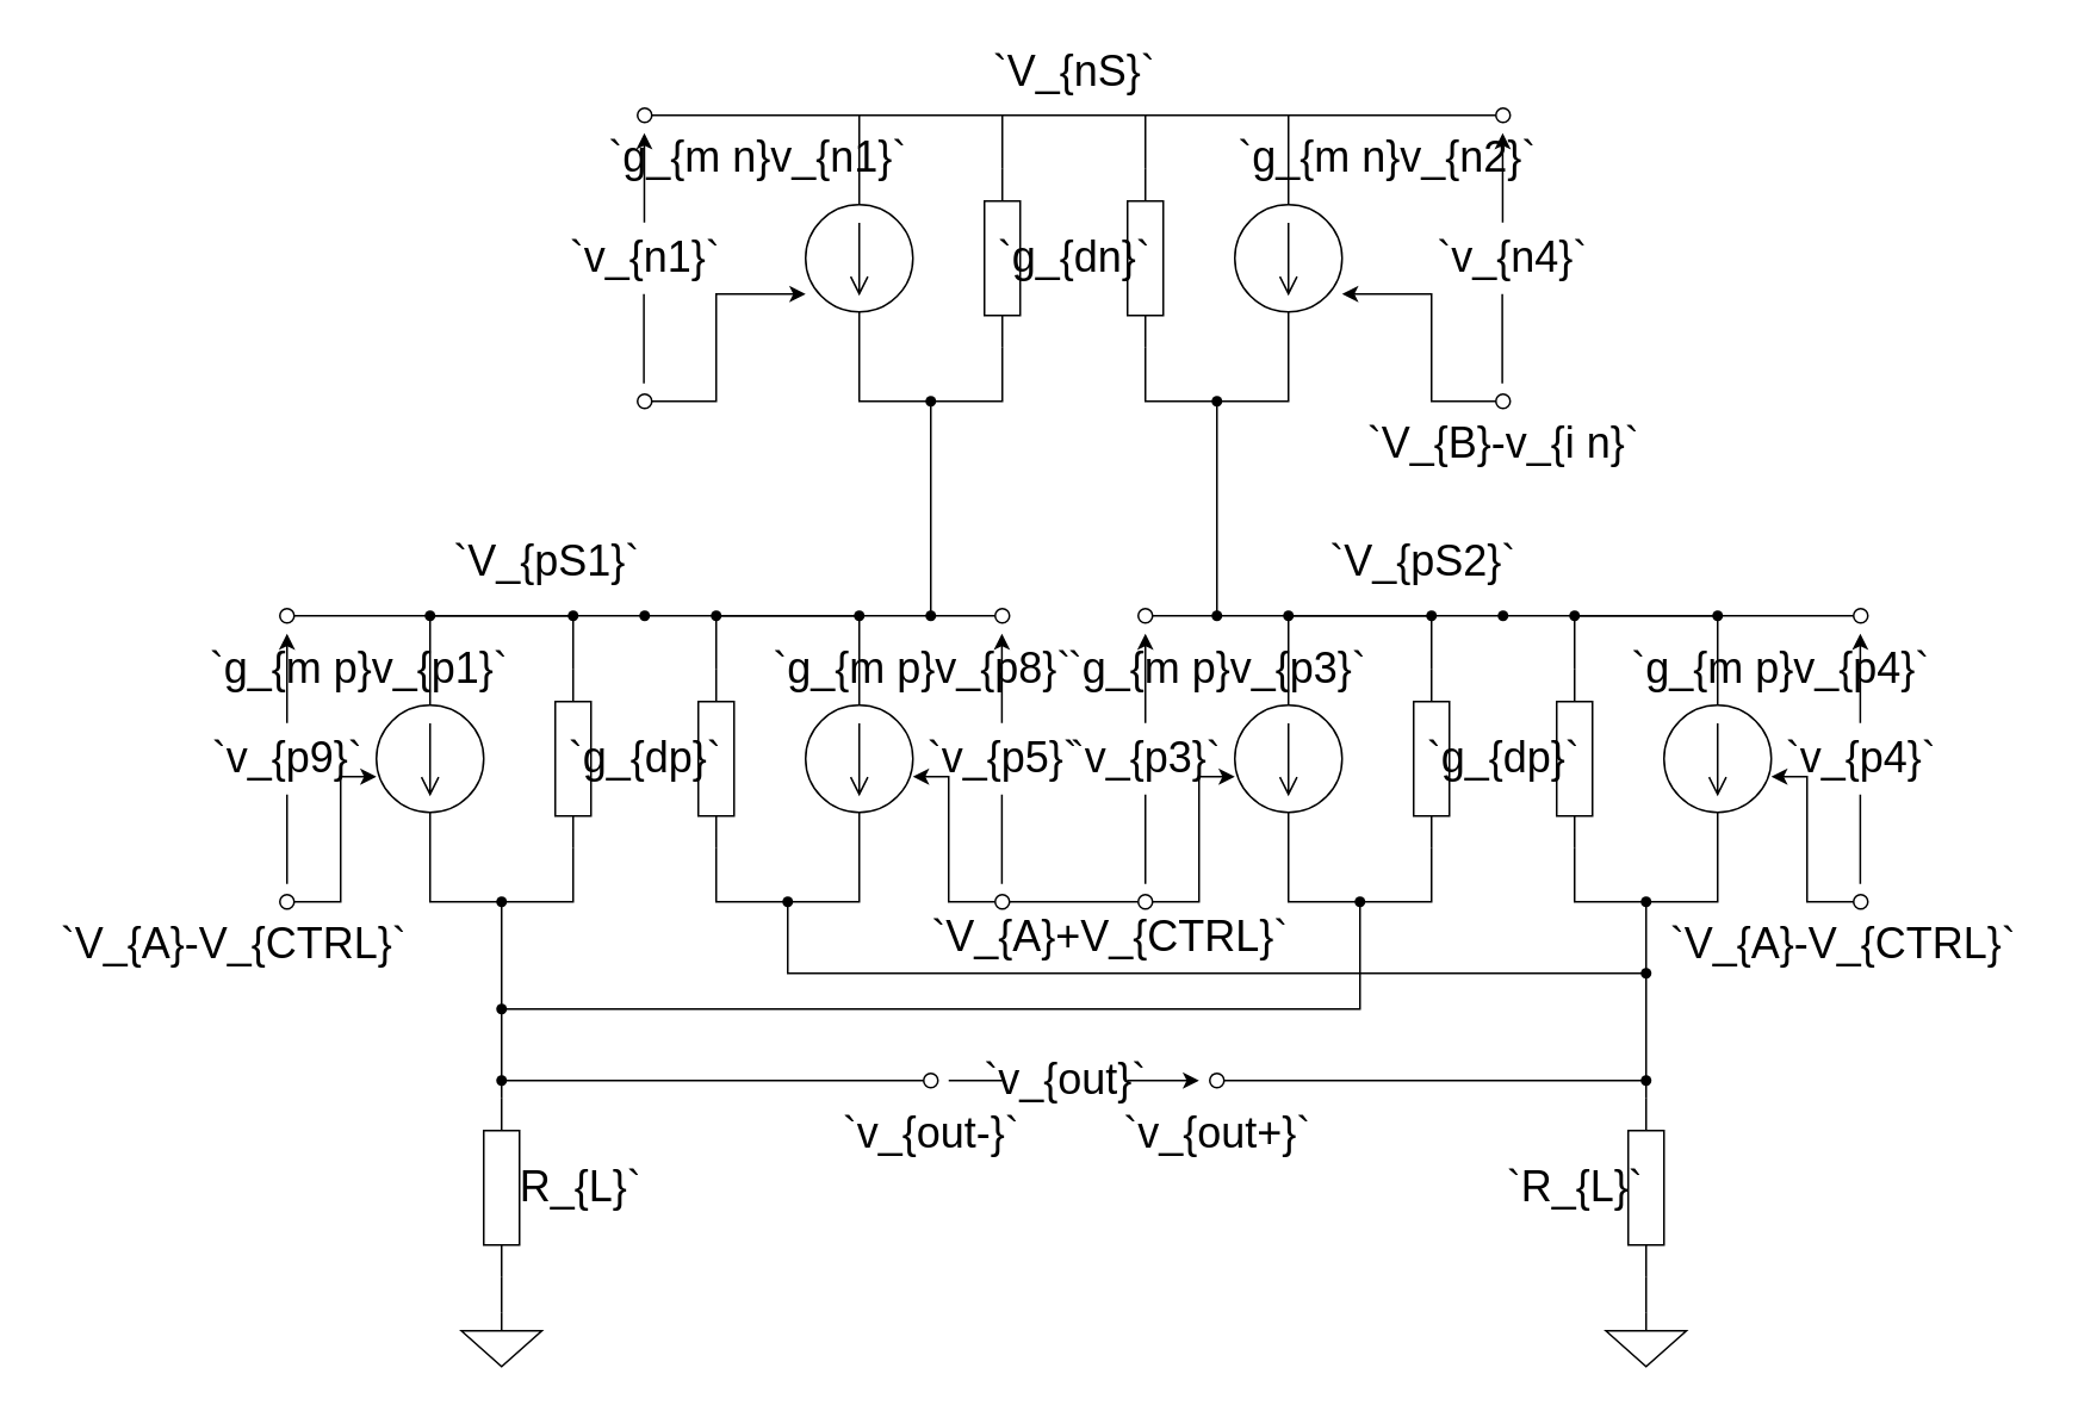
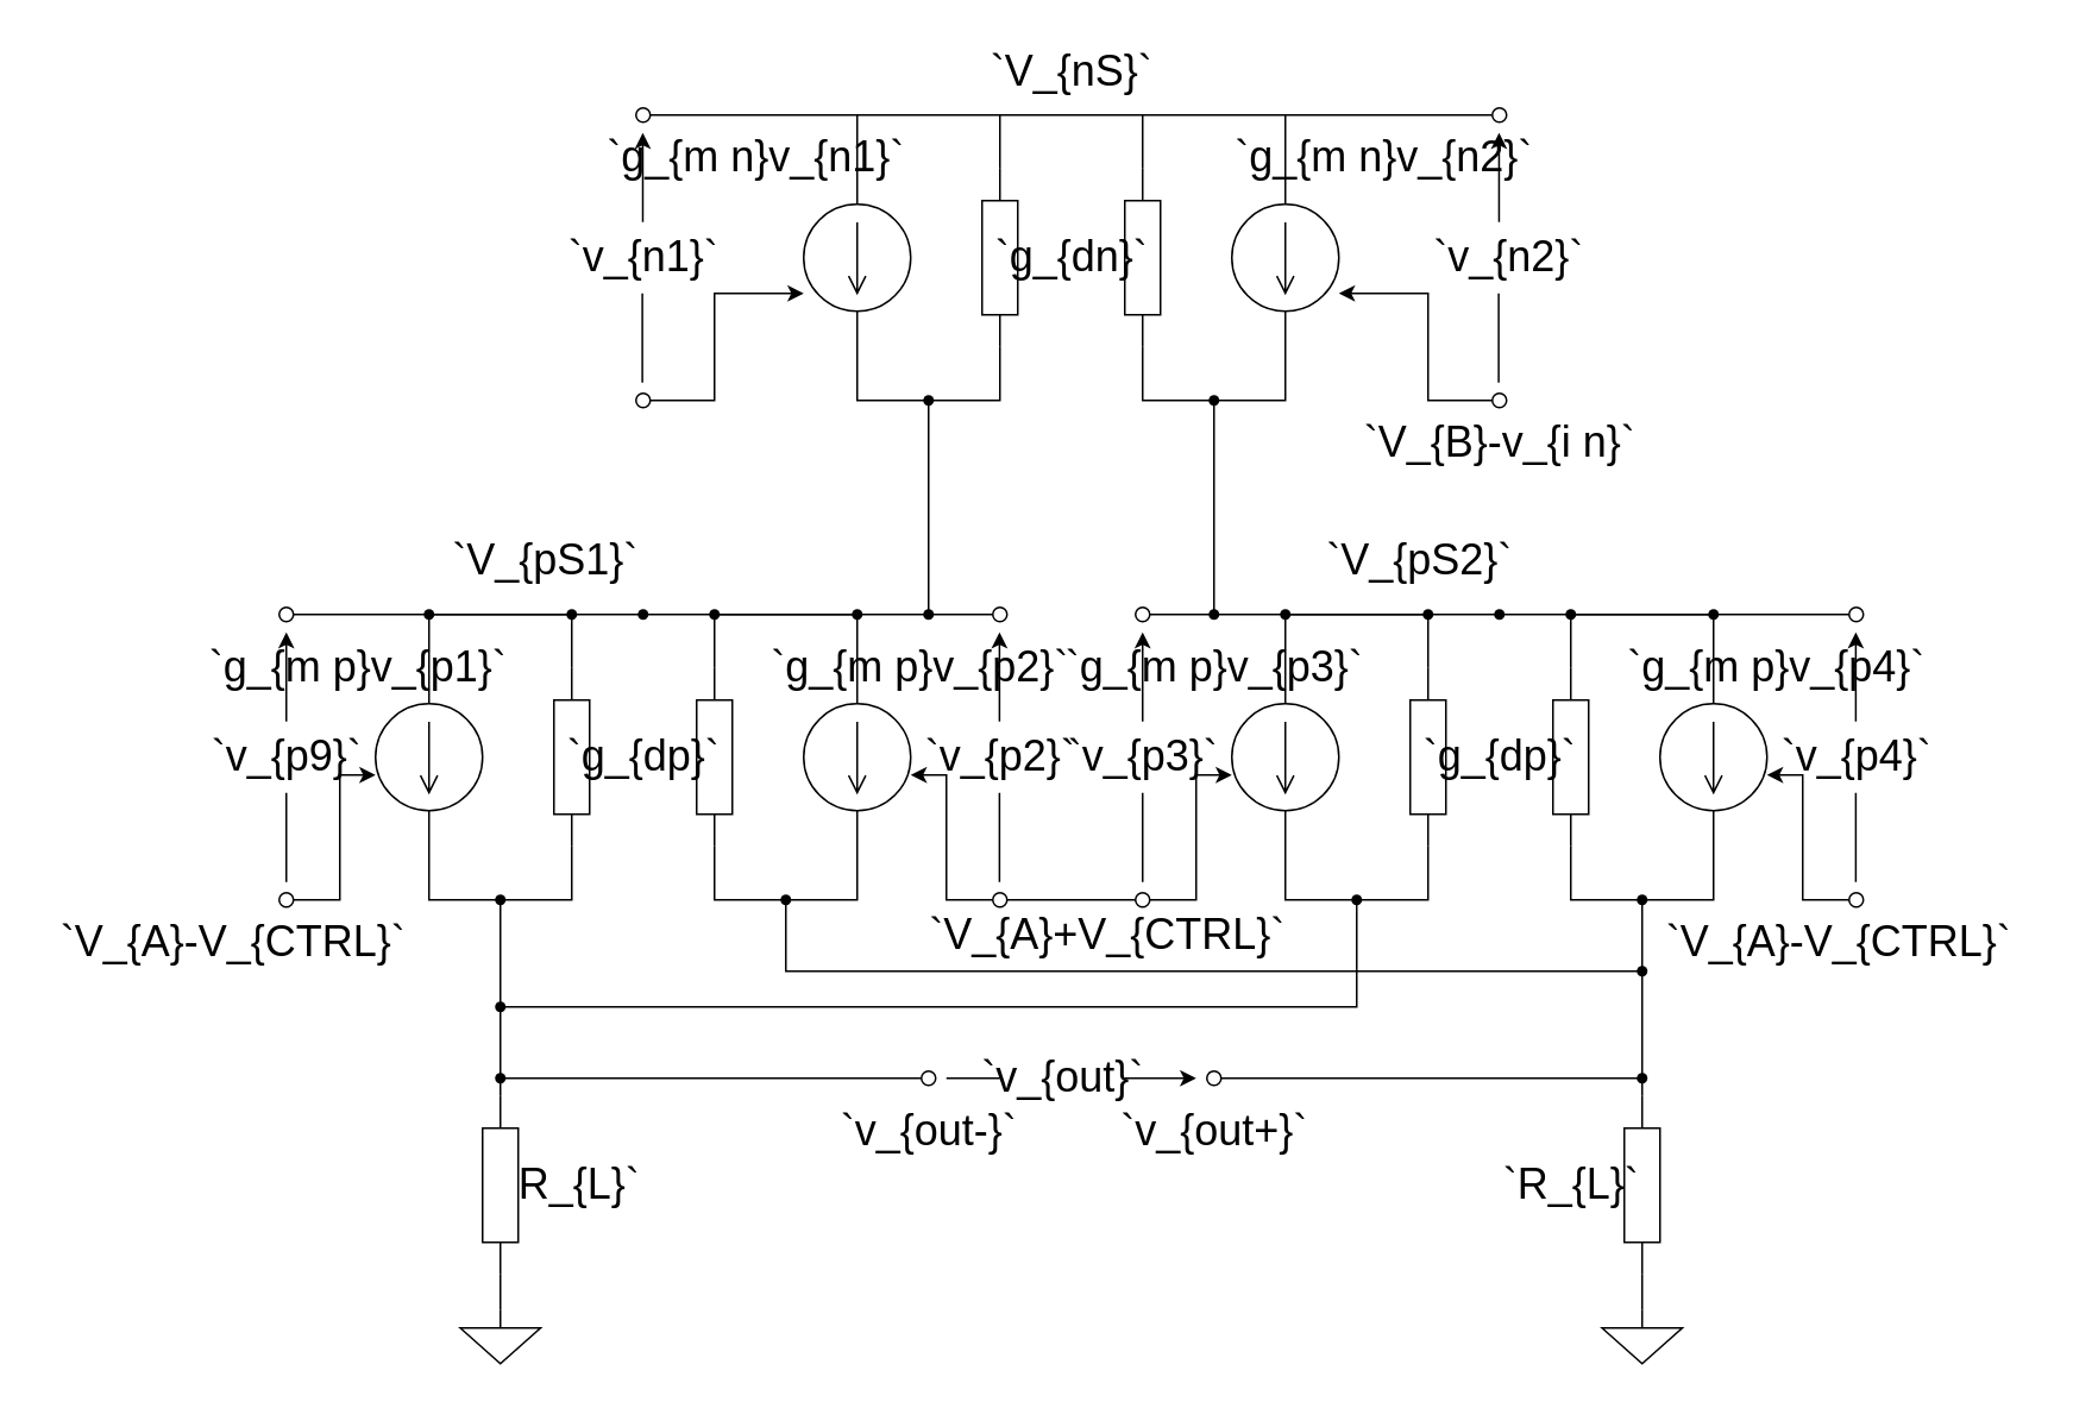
- <mxCell id="21" value="&lt;font style=&quot;font-size: 24px;&quot;&gt;`v_{n4}`&lt;/font&gt;" style="text;html=1;align=center;verticalAlign=middle;resizable=0;points=[];autosize=1;strokeColor=none;fillColor=none;fontSize=11;fontFamily=Helvetica;fontColor=default;" parent="1" vertex="1"><mxGeometry x="790" y="124" width="110" height="40" as="geometry" /></mxCell>
+ <mxCell id="21" value="&lt;font style=&quot;font-size: 24px;&quot;&gt;`v_{n2}`&lt;/font&gt;" style="text;html=1;align=center;verticalAlign=middle;resizable=0;points=[];autosize=1;strokeColor=none;fillColor=none;fontSize=11;fontFamily=Helvetica;fontColor=default;" parent="1" vertex="1"><mxGeometry x="790" y="124" width="110" height="40" as="geometry" /></mxCell>
- <mxCell id="49" value="&lt;font style=&quot;font-size: 24px;&quot;&gt;`g_{m p}v_{p8}`&lt;/font&gt;" style="text;html=1;align=center;verticalAlign=middle;resizable=0;points=[];autosize=1;strokeColor=none;fillColor=none;fontSize=11;fontFamily=Helvetica;fontColor=default;" parent="1" vertex="1"><mxGeometry x="420" y="354" width="190" height="40" as="geometry" /></mxCell>
+ <mxCell id="49" value="&lt;font style=&quot;font-size: 24px;&quot;&gt;`g_{m p}v_{p2}`&lt;/font&gt;" style="text;html=1;align=center;verticalAlign=middle;resizable=0;points=[];autosize=1;strokeColor=none;fillColor=none;fontSize=11;fontFamily=Helvetica;fontColor=default;" parent="1" vertex="1"><mxGeometry x="420" y="354" width="190" height="40" as="geometry" /></mxCell>
- <mxCell id="47" value="&lt;font style=&quot;font-size: 24px;&quot;&gt;`v_{p5}`&lt;/font&gt;" style="text;html=1;align=center;verticalAlign=middle;resizable=0;points=[];autosize=1;strokeColor=none;fillColor=none;fontSize=11;fontFamily=Helvetica;fontColor=default;" parent="1" vertex="1"><mxGeometry x="505" y="404" width="110" height="40" as="geometry" /></mxCell>
+ <mxCell id="47" value="&lt;font style=&quot;font-size: 24px;&quot;&gt;`v_{p2}`&lt;/font&gt;" style="text;html=1;align=center;verticalAlign=middle;resizable=0;points=[];autosize=1;strokeColor=none;fillColor=none;fontSize=11;fontFamily=Helvetica;fontColor=default;" parent="1" vertex="1"><mxGeometry x="505" y="404" width="110" height="40" as="geometry" /></mxCell>
